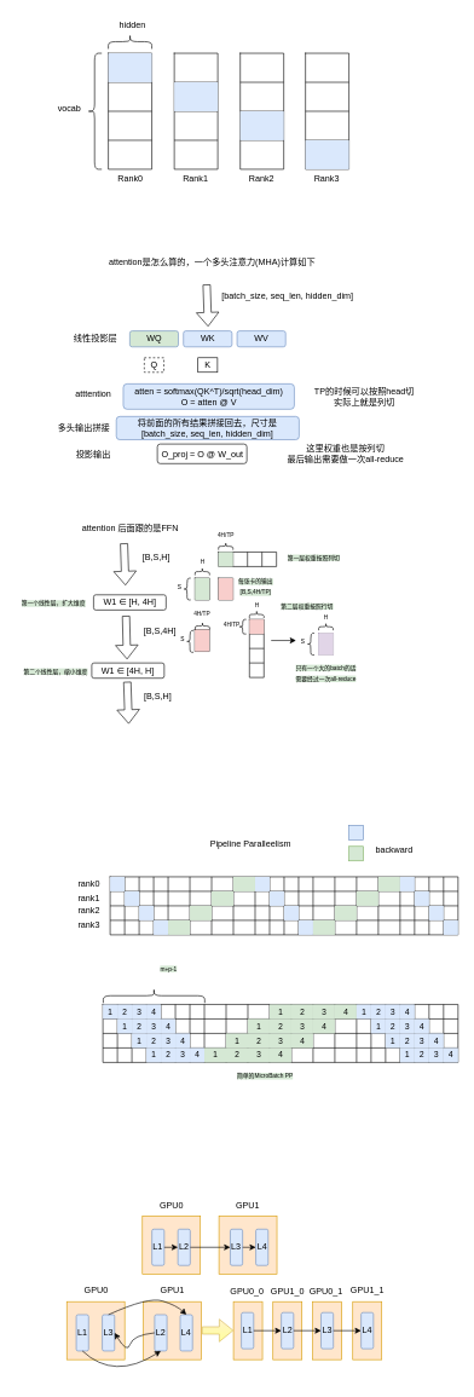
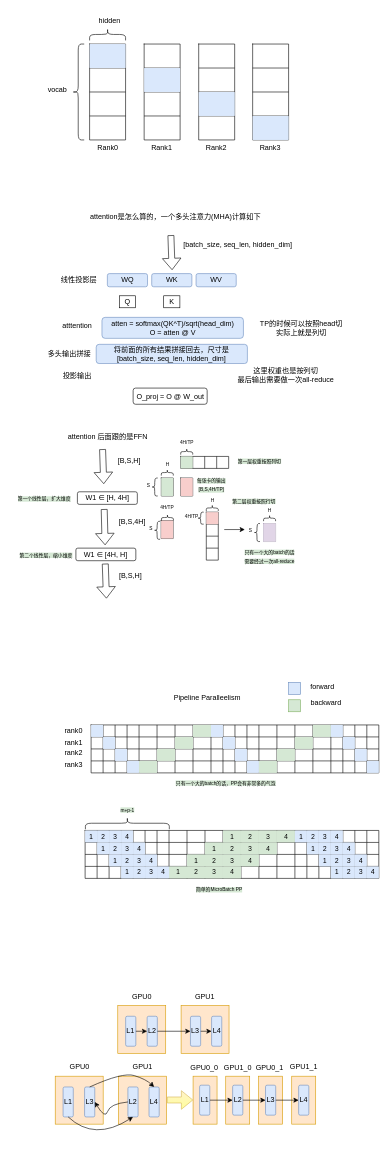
- <mxCell id="49" value="WQ" style="rounded=1;whiteSpace=wrap;html=1;fillColor=#d5e8d4;strokeColor=#6c8ebf;" parent="1" vertex="1"><mxGeometry x="178.62" y="455" width="67" height="22" as="geometry" /></mxCell>
+ <mxCell id="49" value="WQ" style="rounded=1;whiteSpace=wrap;html=1;fillColor=#dae8fc;strokeColor=#6c8ebf;" parent="1" vertex="1"><mxGeometry x="178.62" y="455" width="67" height="22" as="geometry" /></mxCell>
- <mxCell id="53" value="Q" style="rounded=0;whiteSpace=wrap;html=1;dashed=1;" parent="1" vertex="1"><mxGeometry x="198.62" y="492" width="27" height="20" as="geometry" /></mxCell>
+ <mxCell id="53" value="Q" style="rounded=0;whiteSpace=wrap;html=1;" parent="1" vertex="1"><mxGeometry x="198.62" y="492" width="27" height="20" as="geometry" /></mxCell>
- <mxCell id="58" value="O_proj = O @ W_out" style="rounded=1;whiteSpace=wrap;html=1;" parent="1" vertex="1"><mxGeometry x="216.62" y="611" width="123.5" height="27" as="geometry" /></mxCell>
+ <mxCell id="58" value="O_proj = O @ W_out" style="rounded=1;whiteSpace=wrap;html=1;" parent="1" vertex="1"><mxGeometry x="221.62" y="646" width="123.5" height="27" as="geometry" /></mxCell>
+ <mxCell id="212" value="forward" style="text;html=1;align=center;verticalAlign=middle;resizable=0;points=[];autosize=1;strokeColor=none;fillColor=none;" parent="1" vertex="1"><mxGeometry x="508" y="1131" width="58" height="26" as="geometry" /></mxCell>
+ <mxCell id="218" value="&lt;font style=&quot;font-size: 8px; background-color: rgb(213, 232, 212);&quot;&gt;只有一个大的batch的话，PP会有非常多的气泡&lt;/font&gt;" style="text;html=1;align=center;verticalAlign=middle;resizable=0;points=[];autosize=1;strokeColor=none;fillColor=none;" parent="1" vertex="1"><mxGeometry x="284" y="1291" width="184" height="26" as="geometry" /></mxCell>
- <mxCell id="310" value="&lt;font style=&quot;font-size: 8px; background-color: rgb(213, 232, 212);&quot;&gt;m+p-1&lt;/font&gt;" style="text;html=1;align=center;verticalAlign=middle;resizable=0;points=[];autosize=1;strokeColor=none;fillColor=none;" parent="1" vertex="1"><mxGeometry x="211.5" y="1321" width="41" height="26" as="geometry" /></mxCell>
+ <mxCell id="310" value="&lt;font style=&quot;font-size: 8px; background-color: rgb(213, 232, 212);&quot;&gt;m+p-1&lt;/font&gt;" style="text;html=1;align=center;verticalAlign=middle;resizable=0;points=[];autosize=1;strokeColor=none;fillColor=none;" parent="1" vertex="1"><mxGeometry x="191.5" y="1336" width="41" height="26" as="geometry" /></mxCell>
